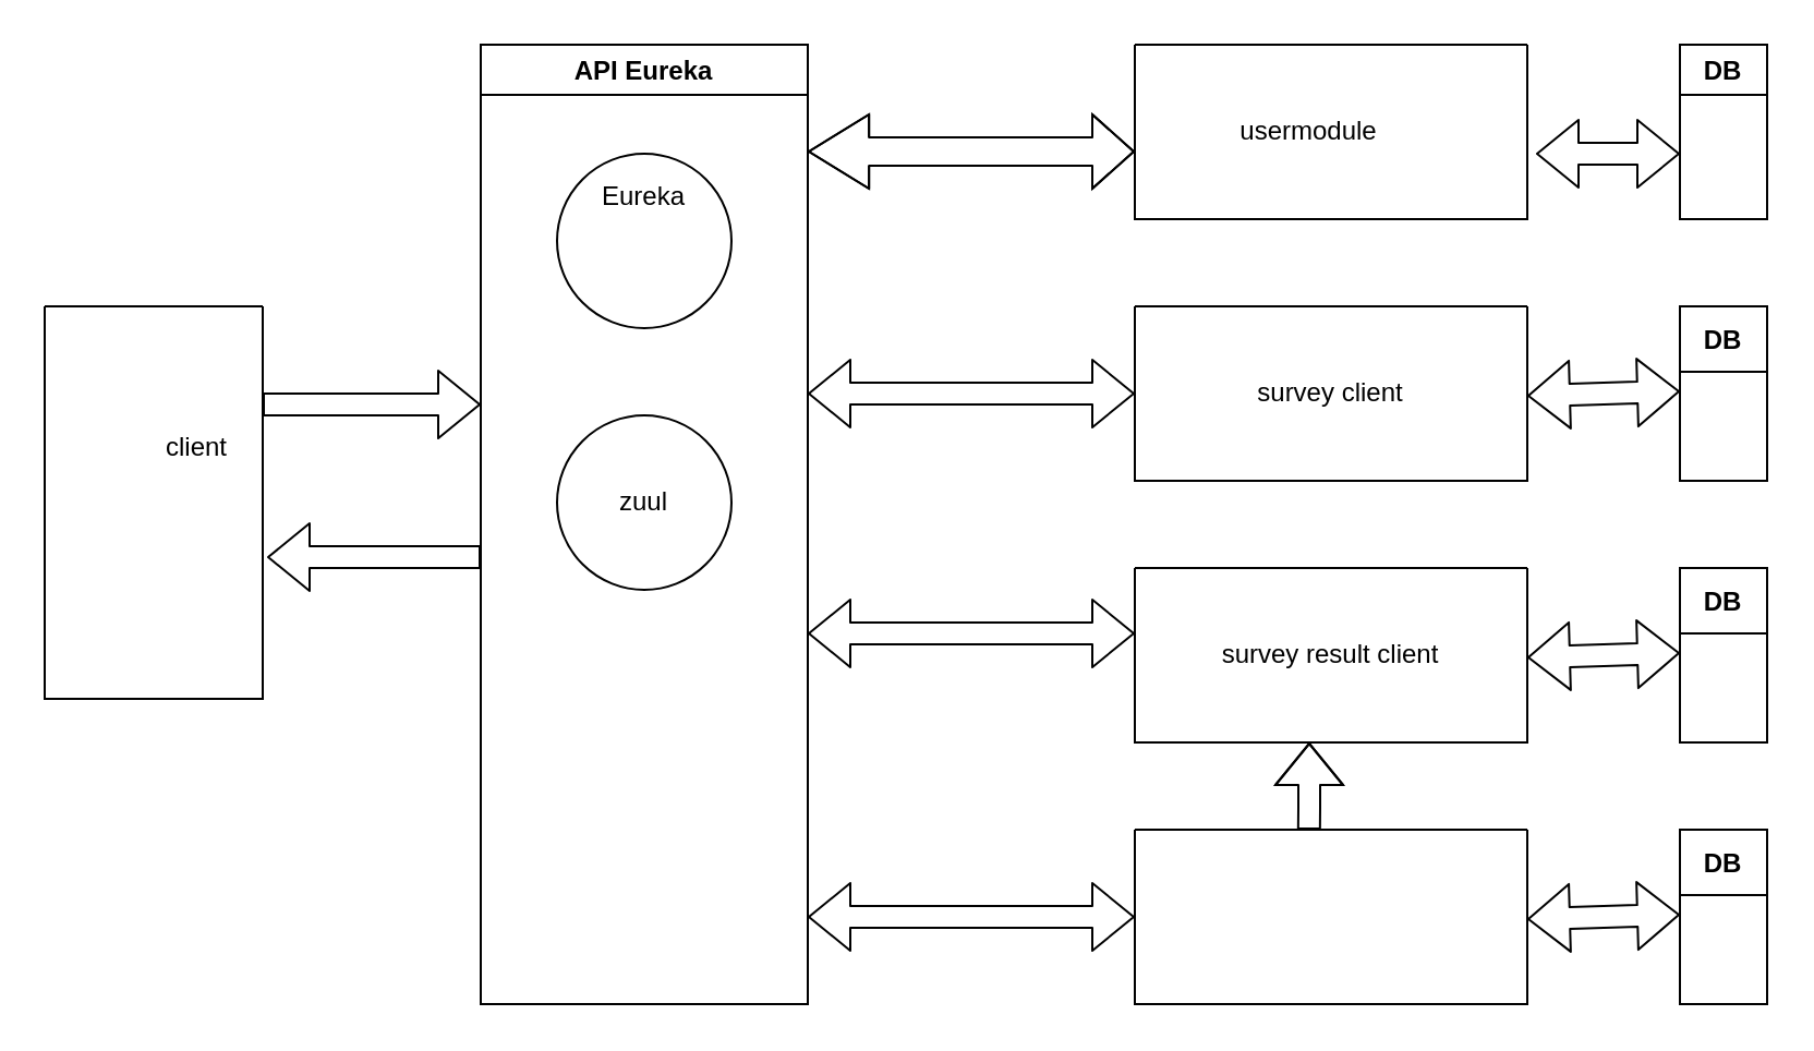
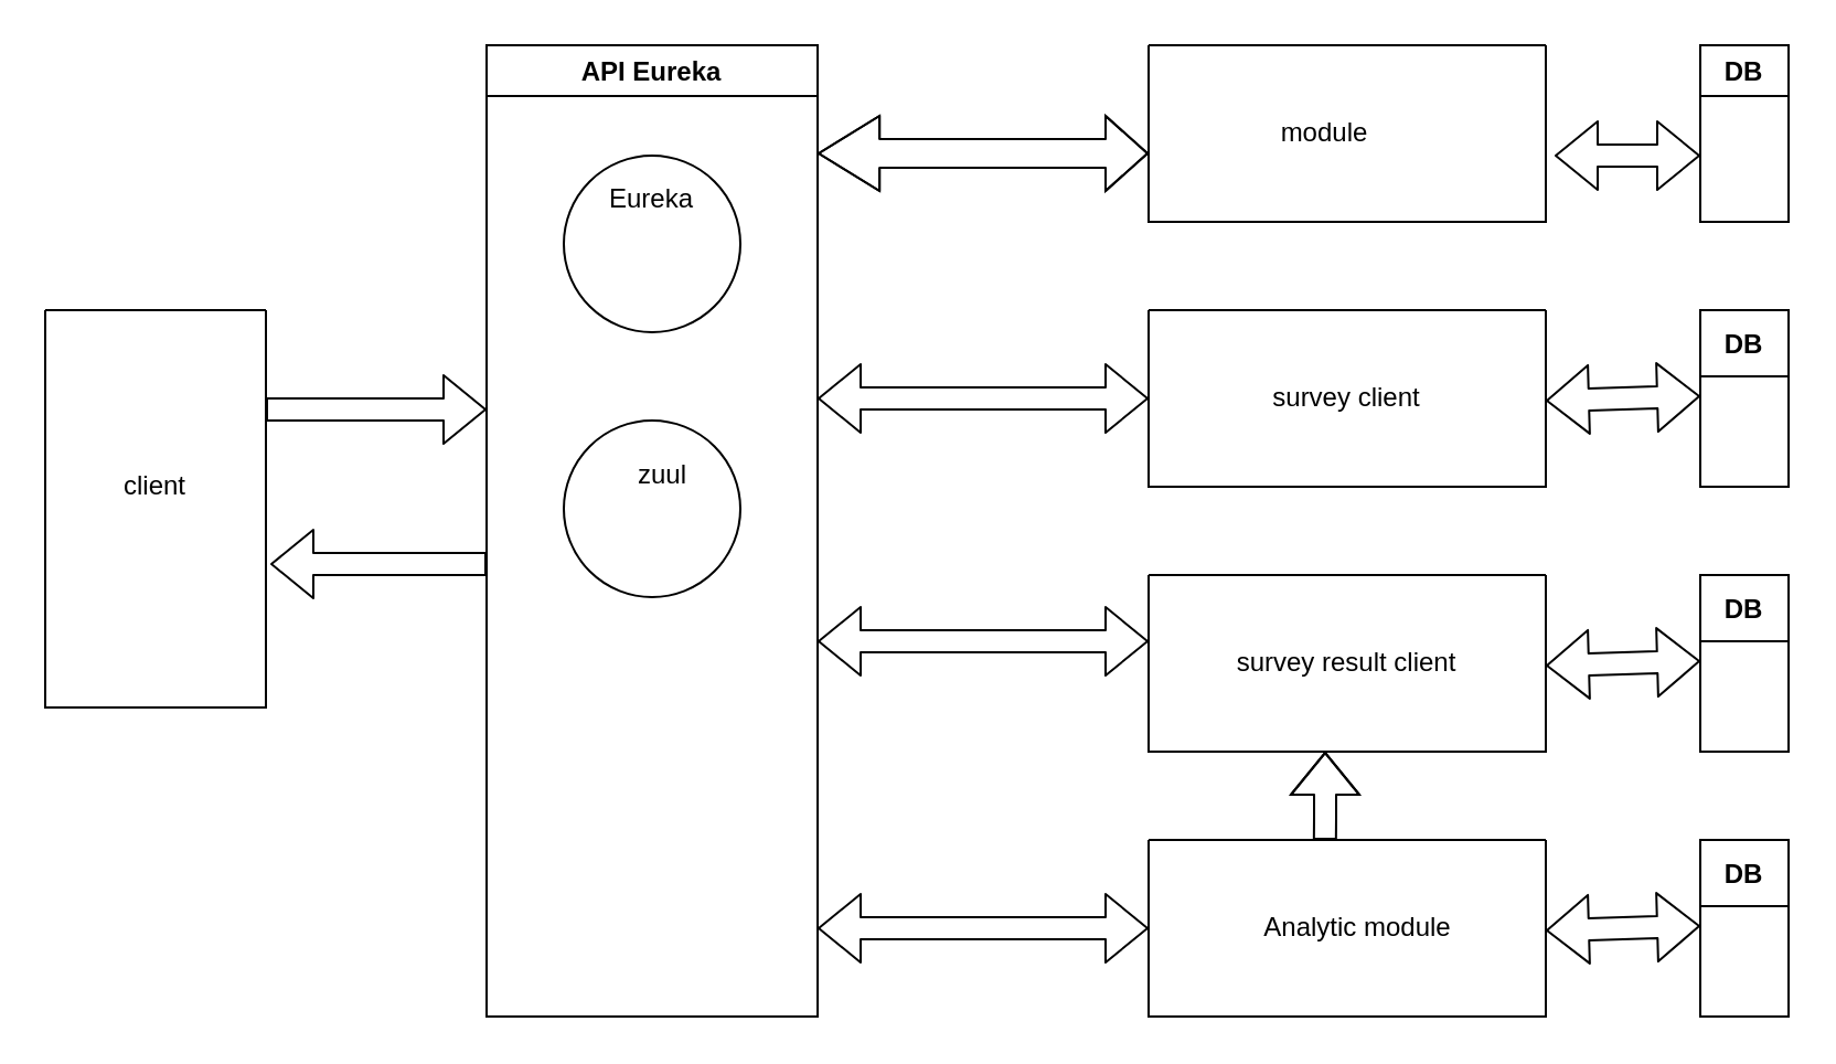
- <mxCell id="12" value="usermodule" style="text;html=1;strokeColor=none;fillColor=none;align=center;verticalAlign=middle;whiteSpace=wrap;rounded=0;" vertex="1" parent="11"><mxGeometry x="45" y="30" width="70" height="20" as="geometry" /></mxCell>
+ <mxCell id="12" value="module" style="text;html=1;strokeColor=none;fillColor=none;align=center;verticalAlign=middle;whiteSpace=wrap;rounded=0;" vertex="1" parent="11"><mxGeometry x="45" y="30" width="70" height="20" as="geometry" /></mxCell>
- <mxCell id="3" value="client" style="text;html=1;strokeColor=none;fillColor=none;align=center;verticalAlign=middle;whiteSpace=wrap;rounded=0;" vertex="1" parent="2"><mxGeometry x="50" y="55" width="40" height="20" as="geometry" /></mxCell>
+ <mxCell id="3" value="client" style="text;html=1;strokeColor=none;fillColor=none;align=center;verticalAlign=middle;whiteSpace=wrap;rounded=0;" vertex="1" parent="2"><mxGeometry x="30" y="70" width="40" height="20" as="geometry" /></mxCell>
- <mxCell id="8" value="zuul" style="text;html=1;strokeColor=none;fillColor=none;align=center;verticalAlign=middle;whiteSpace=wrap;rounded=0;" vertex="1" parent="4"><mxGeometry x="55" y="200" width="40" height="20" as="geometry" /></mxCell>
+ <mxCell id="8" value="zuul" style="text;html=1;strokeColor=none;fillColor=none;align=center;verticalAlign=middle;whiteSpace=wrap;rounded=0;" vertex="1" parent="4"><mxGeometry x="60" y="185" width="40" height="20" as="geometry" /></mxCell>
+ <mxCell id="18" value="Analytic module" style="text;html=1;strokeColor=none;fillColor=none;align=center;verticalAlign=middle;whiteSpace=wrap;rounded=0;" vertex="1" parent="1"><mxGeometry x="570" y="410" width="90" height="20" as="geometry" /></mxCell>
